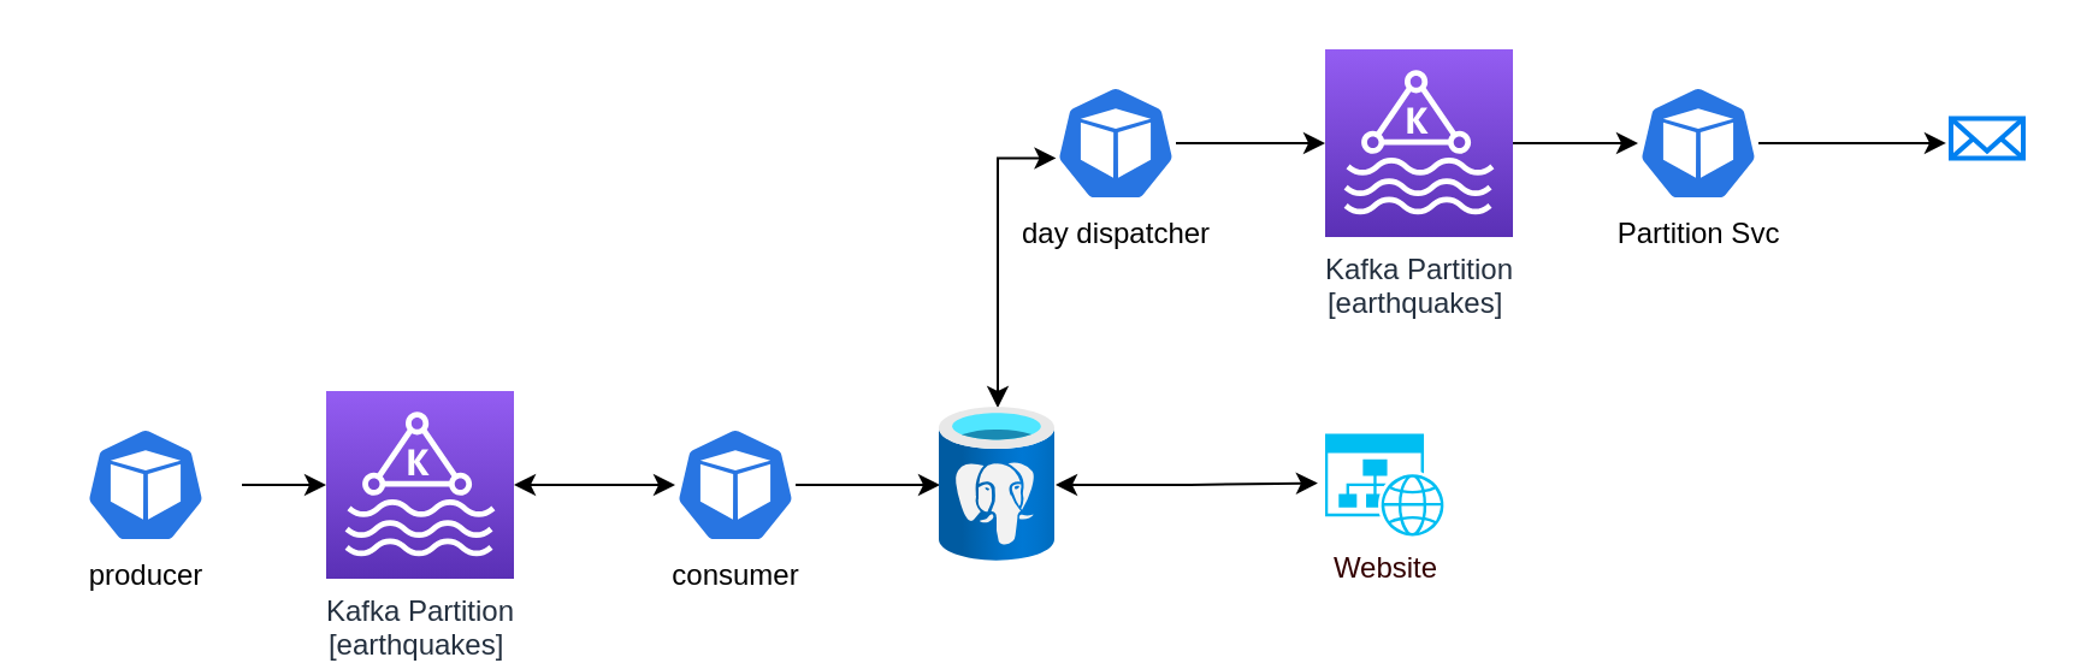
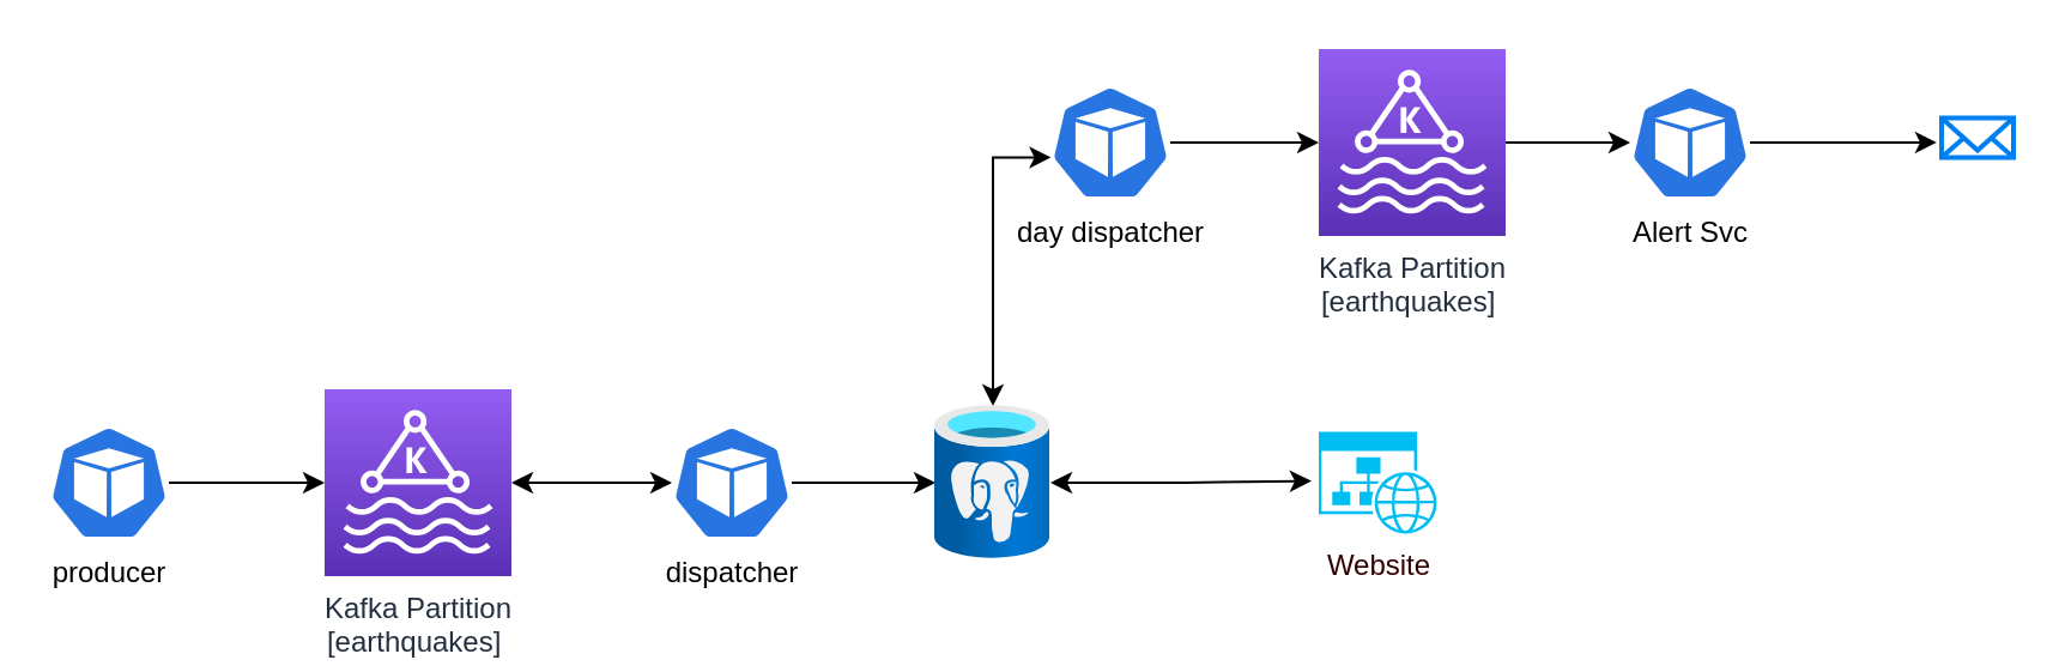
- <mxCell id="17" value="Partition Svc" style="sketch=0;html=1;dashed=0;whitespace=wrap;fillColor=#2875E2;strokeColor=#ffffff;points=[[0.005,0.63,0],[0.1,0.2,0],[0.9,0.2,0],[0.5,0,0],[0.995,0.63,0],[0.72,0.99,0],[0.5,1,0],[0.28,0.99,0]];verticalLabelPosition=bottom;align=center;verticalAlign=top;shape=mxgraph.kubernetes.icon;prIcon=pod" vertex="1" parent="1"><mxGeometry x="680" y="35" width="50" height="48" as="geometry" /></mxCell>
+ <mxCell id="17" value="Alert Svc" style="sketch=0;html=1;dashed=0;whitespace=wrap;fillColor=#2875E2;strokeColor=#ffffff;points=[[0.005,0.63,0],[0.1,0.2,0],[0.9,0.2,0],[0.5,0,0],[0.995,0.63,0],[0.72,0.99,0],[0.5,1,0],[0.28,0.99,0]];verticalLabelPosition=bottom;align=center;verticalAlign=top;shape=mxgraph.kubernetes.icon;prIcon=pod" vertex="1" parent="1"><mxGeometry x="680" y="35" width="50" height="48" as="geometry" /></mxCell>
- <mxCell id="3" value="producer&lt;br&gt;" style="sketch=0;html=1;dashed=0;whitespace=wrap;fillColor=#2875E2;strokeColor=#ffffff;points=[[0.005,0.63,0],[0.1,0.2,0],[0.9,0.2,0],[0.5,0,0],[0.995,0.63,0],[0.72,0.99,0],[0.5,1,0],[0.28,0.99,0]];verticalLabelPosition=bottom;align=center;verticalAlign=top;shape=mxgraph.kubernetes.icon;prIcon=pod" vertex="1" parent="1"><mxGeometry x="20" y="177" width="80" height="48" as="geometry" /></mxCell>
+ <mxCell id="3" value="producer&lt;br&gt;" style="sketch=0;html=1;dashed=0;whitespace=wrap;fillColor=#2875E2;strokeColor=#ffffff;points=[[0.005,0.63,0],[0.1,0.2,0],[0.9,0.2,0],[0.5,0,0],[0.995,0.63,0],[0.72,0.99,0],[0.5,1,0],[0.28,0.99,0]];verticalLabelPosition=bottom;align=center;verticalAlign=top;shape=mxgraph.kubernetes.icon;prIcon=pod" vertex="1" parent="1"><mxGeometry x="20" y="177" width="50" height="48" as="geometry" /></mxCell>
- <mxCell id="7" value="consumer" style="sketch=0;html=1;dashed=0;whitespace=wrap;fillColor=#2875E2;strokeColor=#ffffff;points=[[0.005,0.63,0],[0.1,0.2,0],[0.9,0.2,0],[0.5,0,0],[0.995,0.63,0],[0.72,0.99,0],[0.5,1,0],[0.28,0.99,0]];verticalLabelPosition=bottom;align=center;verticalAlign=top;shape=mxgraph.kubernetes.icon;prIcon=pod" vertex="1" parent="1"><mxGeometry x="280" y="177" width="50" height="48" as="geometry" /></mxCell>
+ <mxCell id="7" value="dispatcher" style="sketch=0;html=1;dashed=0;whitespace=wrap;fillColor=#2875E2;strokeColor=#ffffff;points=[[0.005,0.63,0],[0.1,0.2,0],[0.9,0.2,0],[0.5,0,0],[0.995,0.63,0],[0.72,0.99,0],[0.5,1,0],[0.28,0.99,0]];verticalLabelPosition=bottom;align=center;verticalAlign=top;shape=mxgraph.kubernetes.icon;prIcon=pod" vertex="1" parent="1"><mxGeometry x="280" y="177" width="50" height="48" as="geometry" /></mxCell>
